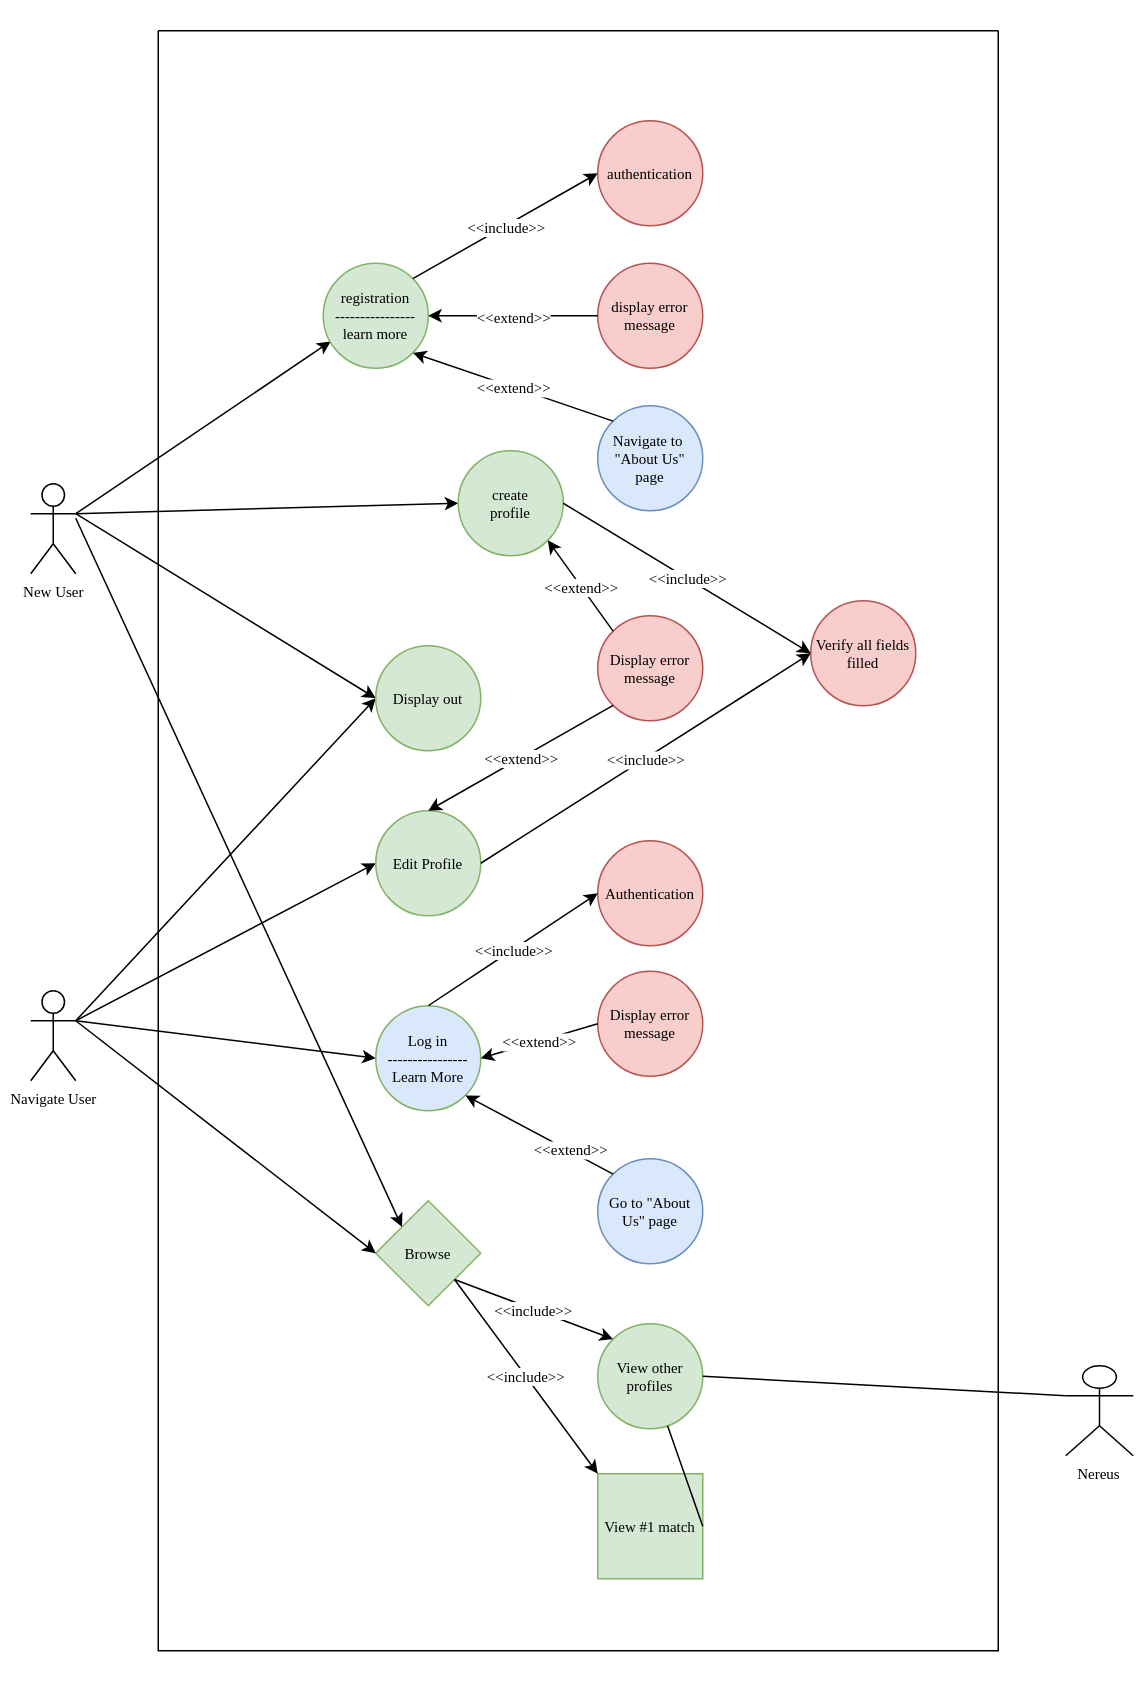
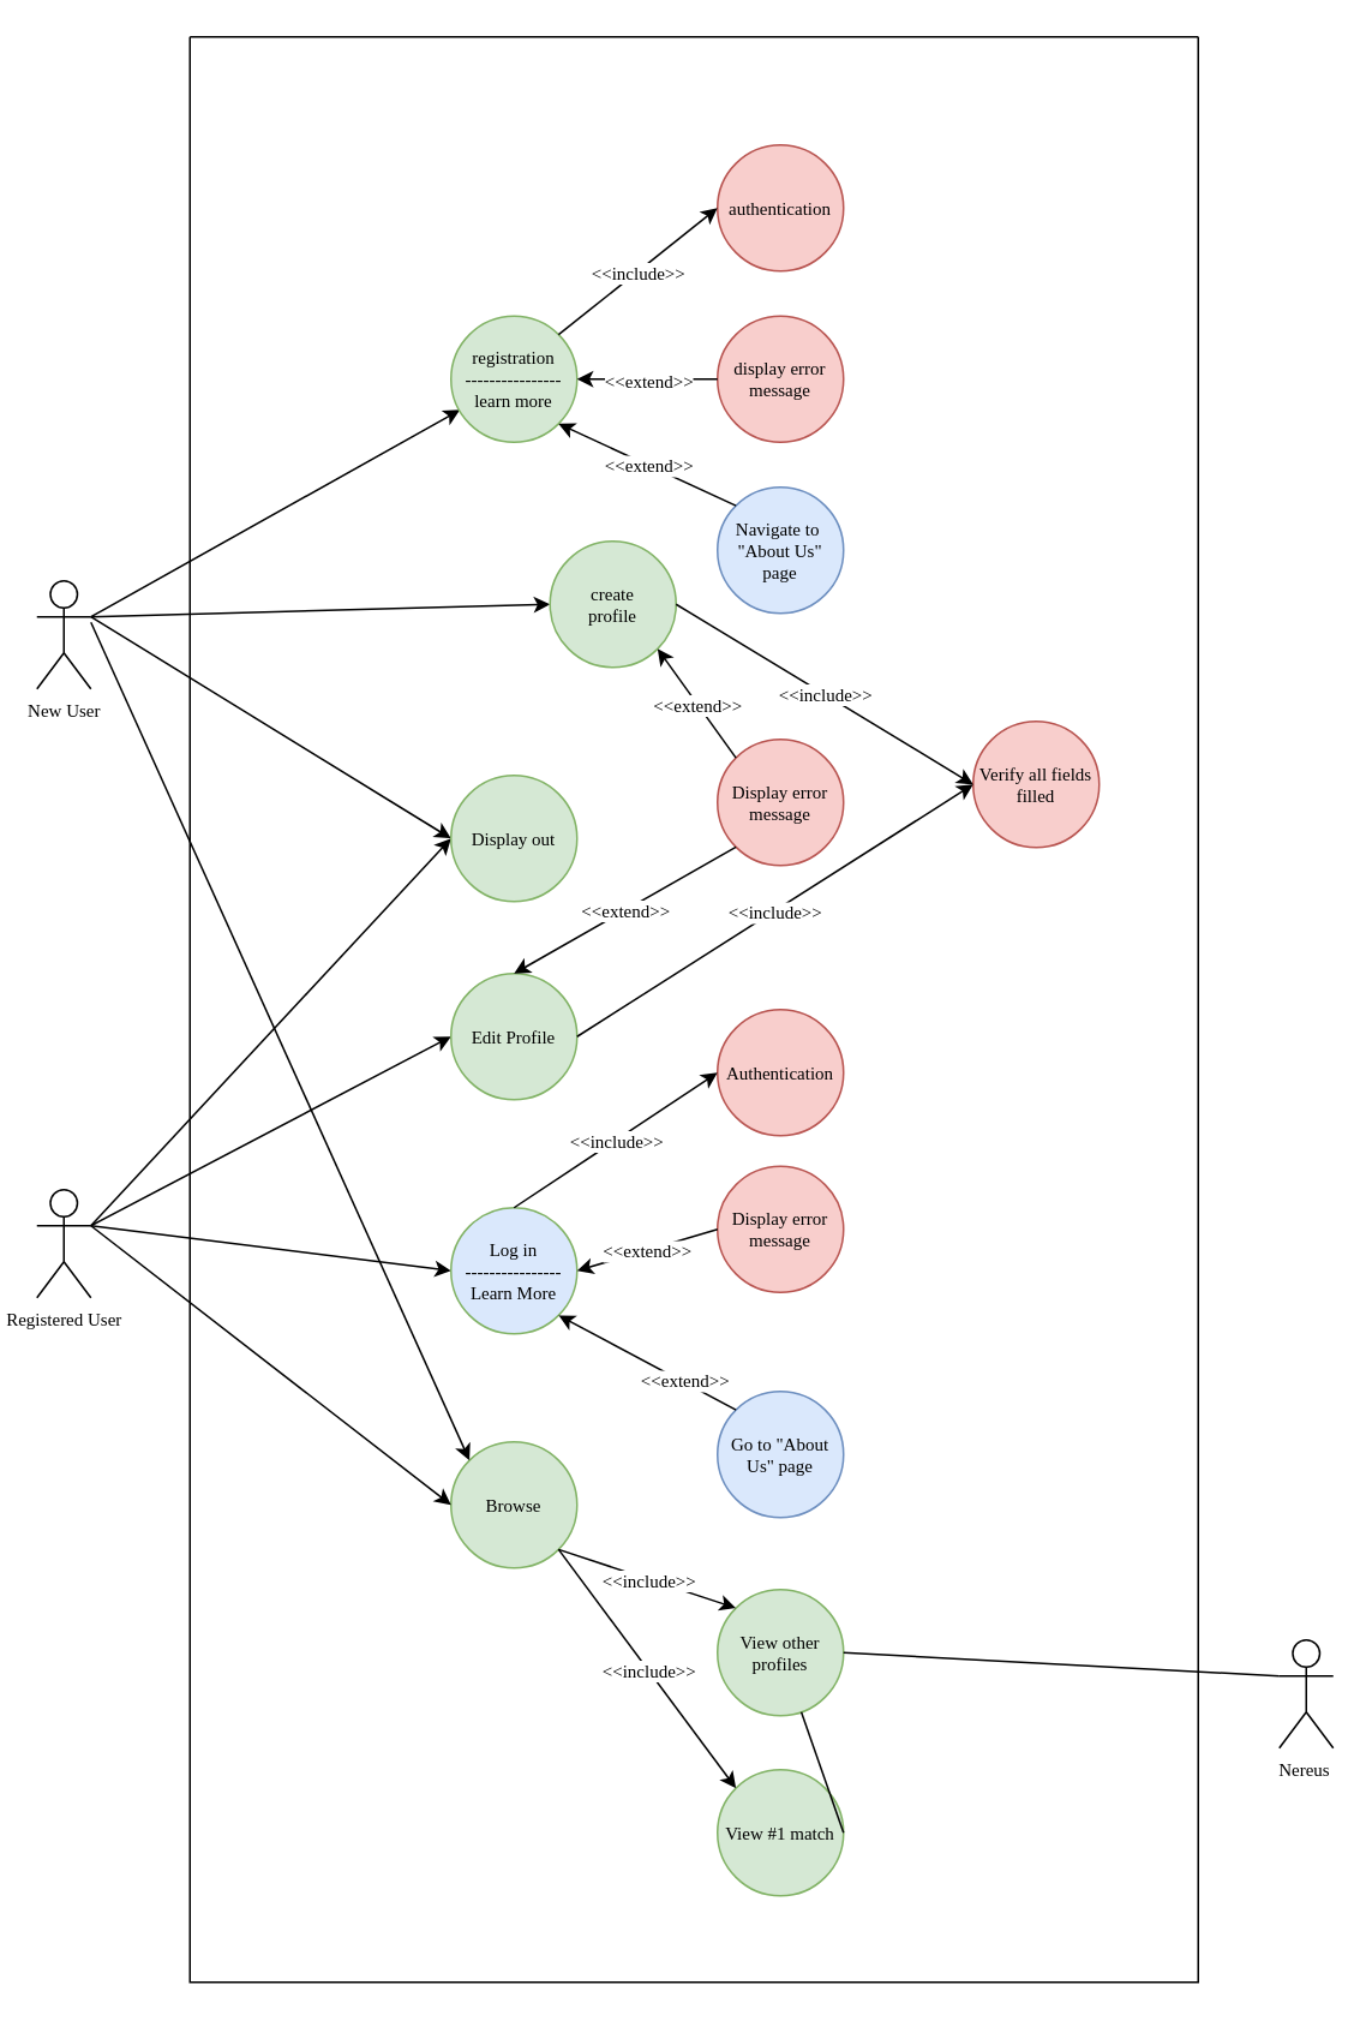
- <mxCell id="23" value="&lt;font style=&quot;font-size: 10px;&quot;&gt;registration&lt;br style=&quot;font-size: 10px;&quot;&gt;----------------learn more&lt;/font&gt;" style="ellipse;whiteSpace=wrap;html=1;aspect=fixed;strokeColor=#82b366;fontSize=10;fontFamily=Lucida Console;fillColor=#d5e8d4;" vertex="1" parent="10"><mxGeometry x="110" y="155" width="70" height="70" as="geometry" /></mxCell>
+ <mxCell id="23" value="&lt;font style=&quot;font-size: 10px;&quot;&gt;registration&lt;br style=&quot;font-size: 10px;&quot;&gt;----------------learn more&lt;/font&gt;" style="ellipse;whiteSpace=wrap;html=1;aspect=fixed;strokeColor=#82b366;fontSize=10;fontFamily=Lucida Console;fillColor=#d5e8d4;" vertex="1" parent="10"><mxGeometry x="145" y="155" width="70" height="70" as="geometry" /></mxCell>
- <mxCell id="4" value="Navigate User" style="shape=umlActor;verticalLabelPosition=bottom;verticalAlign=top;html=1;outlineConnect=0;fontSize=10;fontFamily=Lucida Console;" vertex="1" parent="1"><mxGeometry x="20" y="660" width="30" height="60" as="geometry" /></mxCell>
+ <mxCell id="4" value="Registered User" style="shape=umlActor;verticalLabelPosition=bottom;verticalAlign=top;html=1;outlineConnect=0;fontSize=10;fontFamily=Lucida Console;" vertex="1" parent="1"><mxGeometry x="20" y="660" width="30" height="60" as="geometry" /></mxCell>
- <mxCell id="11" value="Browse" style="rhombus;whiteSpace=wrap;html=1;aspect=fixed;strokeColor=#82b366;fontSize=10;fontFamily=Lucida Console;fillColor=#d5e8d4;" vertex="1" parent="10"><mxGeometry x="145" y="780" width="70" height="70" as="geometry" /></mxCell>
+ <mxCell id="11" value="Browse" style="ellipse;whiteSpace=wrap;html=1;aspect=fixed;strokeColor=#82b366;fontSize=10;fontFamily=Lucida Console;fillColor=#d5e8d4;" vertex="1" parent="10"><mxGeometry x="145" y="780" width="70" height="70" as="geometry" /></mxCell>
- <mxCell id="51" value="Nereus&amp;nbsp;" style="shape=umlActor;verticalLabelPosition=bottom;verticalAlign=top;html=1;outlineConnect=0;fontSize=10;strokeColor=#000000;fontFamily=Lucida Console;" vertex="1" parent="1"><mxGeometry x="710" y="910" width="45" height="60" as="geometry" /></mxCell>
+ <mxCell id="51" value="Nereus&amp;nbsp;" style="shape=umlActor;verticalLabelPosition=bottom;verticalAlign=top;html=1;outlineConnect=0;fontSize=10;strokeColor=#000000;fontFamily=Lucida Console;" vertex="1" parent="1"><mxGeometry x="710" y="910" width="30" height="60" as="geometry" /></mxCell>
- <mxCell id="12" value="View #1 match" style="whiteSpace=wrap;html=1;aspect=fixed;strokeColor=#82b366;fontSize=10;fontFamily=Lucida Console;fillColor=#d5e8d4;rounded=0;" vertex="1" parent="10"><mxGeometry x="293" y="962" width="70" height="70" as="geometry" /></mxCell>
+ <mxCell id="12" value="View #1 match" style="ellipse;whiteSpace=wrap;html=1;aspect=fixed;strokeColor=#82b366;fontSize=10;fontFamily=Lucida Console;fillColor=#d5e8d4;" vertex="1" parent="10"><mxGeometry x="293" y="962" width="70" height="70" as="geometry" /></mxCell>
